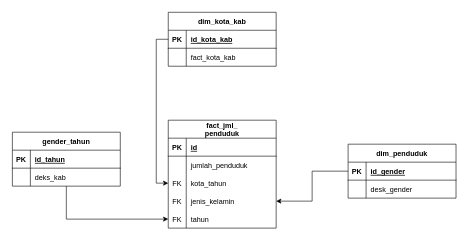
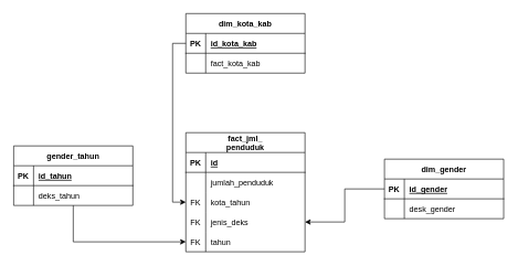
- <mxCell id="18" value="dim_penduduk" style="shape=table;startSize=30;container=1;collapsible=1;childLayout=tableLayout;fixedRows=1;rowLines=0;fontStyle=1;align=center;resizeLast=1;" parent="1" vertex="1"><mxGeometry x="580" y="240" width="180" height="90" as="geometry" /></mxCell>
+ <mxCell id="18" value="dim_gender" style="shape=table;startSize=30;container=1;collapsible=1;childLayout=tableLayout;fixedRows=1;rowLines=0;fontStyle=1;align=center;resizeLast=1;" parent="1" vertex="1"><mxGeometry x="580" y="240" width="180" height="90" as="geometry" /></mxCell>
- <mxCell id="9" value="deks_kab" style="shape=partialRectangle;connectable=0;fillColor=none;top=0;left=0;bottom=0;right=0;align=left;spacingLeft=6;overflow=hidden;" parent="7" vertex="1"><mxGeometry x="30" width="150" height="30" as="geometry"><mxRectangle width="150" height="30" as="alternateBounds" /></mxGeometry></mxCell>
+ <mxCell id="9" value="deks_tahun" style="shape=partialRectangle;connectable=0;fillColor=none;top=0;left=0;bottom=0;right=0;align=left;spacingLeft=6;overflow=hidden;" parent="7" vertex="1"><mxGeometry x="30" width="150" height="30" as="geometry"><mxRectangle width="150" height="30" as="alternateBounds" /></mxGeometry></mxCell>
- <mxCell id="37" value="jenis_kelamin" style="shape=partialRectangle;connectable=0;fillColor=none;top=0;left=0;bottom=0;right=0;align=left;spacingLeft=6;overflow=hidden;" parent="35" vertex="1"><mxGeometry x="30" width="150" height="30" as="geometry"><mxRectangle width="150" height="30" as="alternateBounds" /></mxGeometry></mxCell>
+ <mxCell id="37" value="jenis_deks" style="shape=partialRectangle;connectable=0;fillColor=none;top=0;left=0;bottom=0;right=0;align=left;spacingLeft=6;overflow=hidden;" parent="35" vertex="1"><mxGeometry x="30" width="150" height="30" as="geometry"><mxRectangle width="150" height="30" as="alternateBounds" /></mxGeometry></mxCell>
